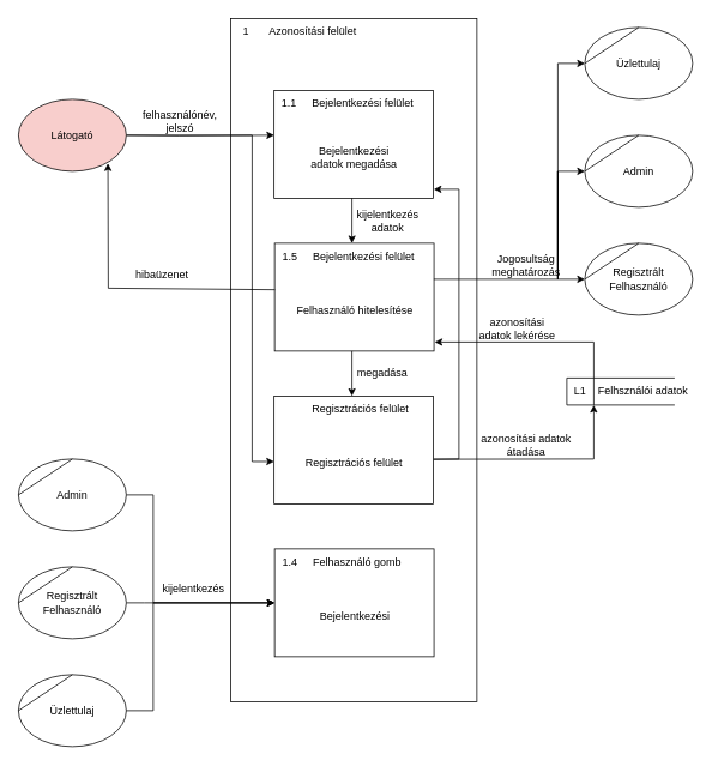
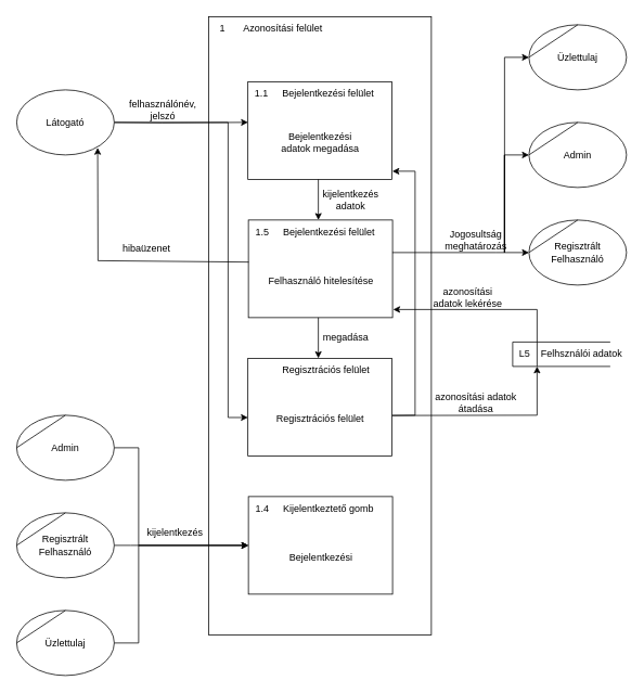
- <mxCell id="45" value="Látogató" style="ellipse;whiteSpace=wrap;html=1;fillColor=#f8cecc;" vertex="1" parent="1"><mxGeometry x="20" y="110" width="120" height="80" as="geometry" /></mxCell>
+ <mxCell id="45" value="Látogató" style="ellipse;whiteSpace=wrap;html=1;" vertex="1" parent="1"><mxGeometry x="20" y="110" width="120" height="80" as="geometry" /></mxCell>
- <mxCell id="22" value="L1" style="text;html=1;strokeColor=none;fillColor=none;align=center;verticalAlign=middle;whiteSpace=wrap;rounded=0;movable=0;resizable=0;rotatable=0;cloneable=0;deletable=0;allowArrows=0;connectable=0;" parent="21" vertex="1"><mxGeometry width="30" height="30" as="geometry" /></mxCell>
+ <mxCell id="22" value="L5" style="text;html=1;strokeColor=none;fillColor=none;align=center;verticalAlign=middle;whiteSpace=wrap;rounded=0;movable=0;resizable=0;rotatable=0;cloneable=0;deletable=0;allowArrows=0;connectable=0;" parent="21" vertex="1"><mxGeometry width="30" height="30" as="geometry" /></mxCell>
- <mxCell id="19" value="Felhasználó gomb" style="text;strokeColor=none;fillColor=none;align=left;verticalAlign=middle;whiteSpace=wrap;rounded=0;autosize=1;connectable=0;allowArrows=0;movable=0;resizable=0;rotatable=0;deletable=0;cloneable=0;spacingLeft=6;fontStyle=0;html=1;" parent="17" vertex="1"><mxGeometry x="35" width="140" height="30" as="geometry" /></mxCell>
+ <mxCell id="19" value="Kijelentkeztető gomb" style="text;strokeColor=none;fillColor=none;align=left;verticalAlign=middle;whiteSpace=wrap;rounded=0;autosize=1;connectable=0;allowArrows=0;movable=0;resizable=0;rotatable=0;deletable=0;cloneable=0;spacingLeft=6;fontStyle=0;html=1;" parent="17" vertex="1"><mxGeometry x="35" width="140" height="30" as="geometry" /></mxCell>
